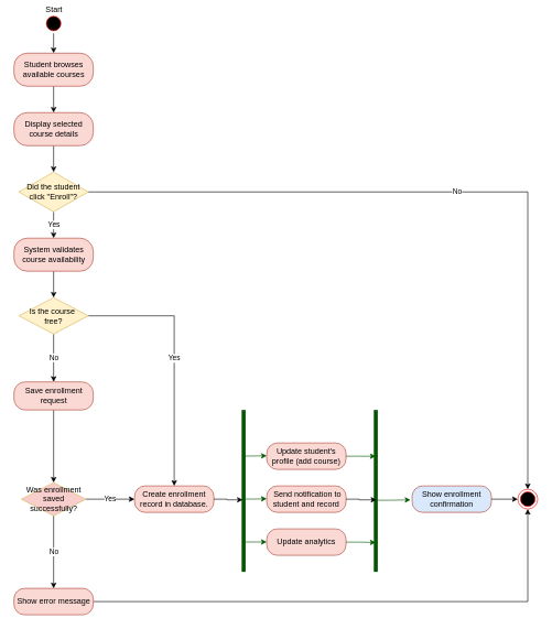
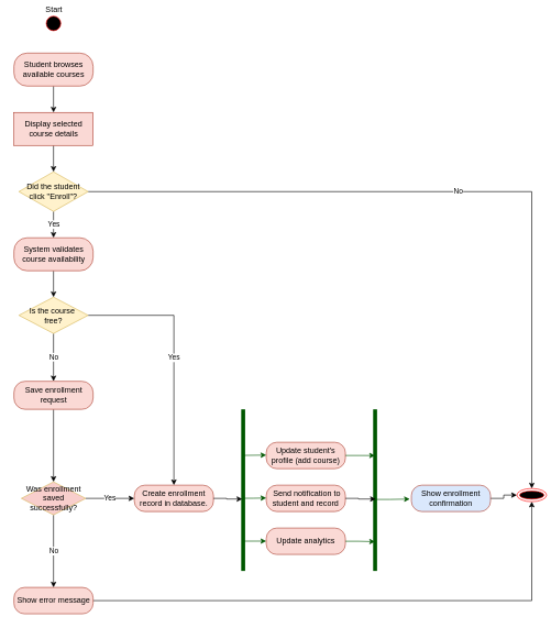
- <mxCell id="2" style="edgeStyle=orthogonalEdgeStyle;rounded=0;orthogonalLoop=1;jettySize=auto;html=1;exitX=0.5;exitY=1;exitDx=0;exitDy=0;entryX=0.5;entryY=0;entryDx=0;entryDy=0;" edge="1" parent="1" source="3" target="5"><mxGeometry relative="1" as="geometry" /></mxCell>
- <mxCell id="19" value="Display selected course details" style="rounded=1;whiteSpace=wrap;html=1;arcSize=40;fillColor=#fad9d5;strokeColor=#ae4132;" vertex="1" parent="1"><mxGeometry x="20.5" y="170" width="120" height="50" as="geometry" /></mxCell>
+ <mxCell id="19" value="Display selected course details" style="whiteSpace=wrap;html=1;arcSize=40;fillColor=#fad9d5;strokeColor=#ae4132;rounded=0;" vertex="1" parent="1"><mxGeometry x="20.5" y="170" width="120" height="50" as="geometry" /></mxCell>
- <mxCell id="34" value="End" style="ellipse;html=1;shape=endState;fillColor=#000000;strokeColor=#ff0000;" vertex="1" parent="1"><mxGeometry x="783" y="740" width="30" height="30" as="geometry" /></mxCell>
+ <mxCell id="34" value="End" style="ellipse;html=1;shape=endState;fillColor=#000000;strokeColor=#ff0000;" vertex="1" parent="1"><mxGeometry x="783" y="740" width="45" height="20" as="geometry" /></mxCell>
